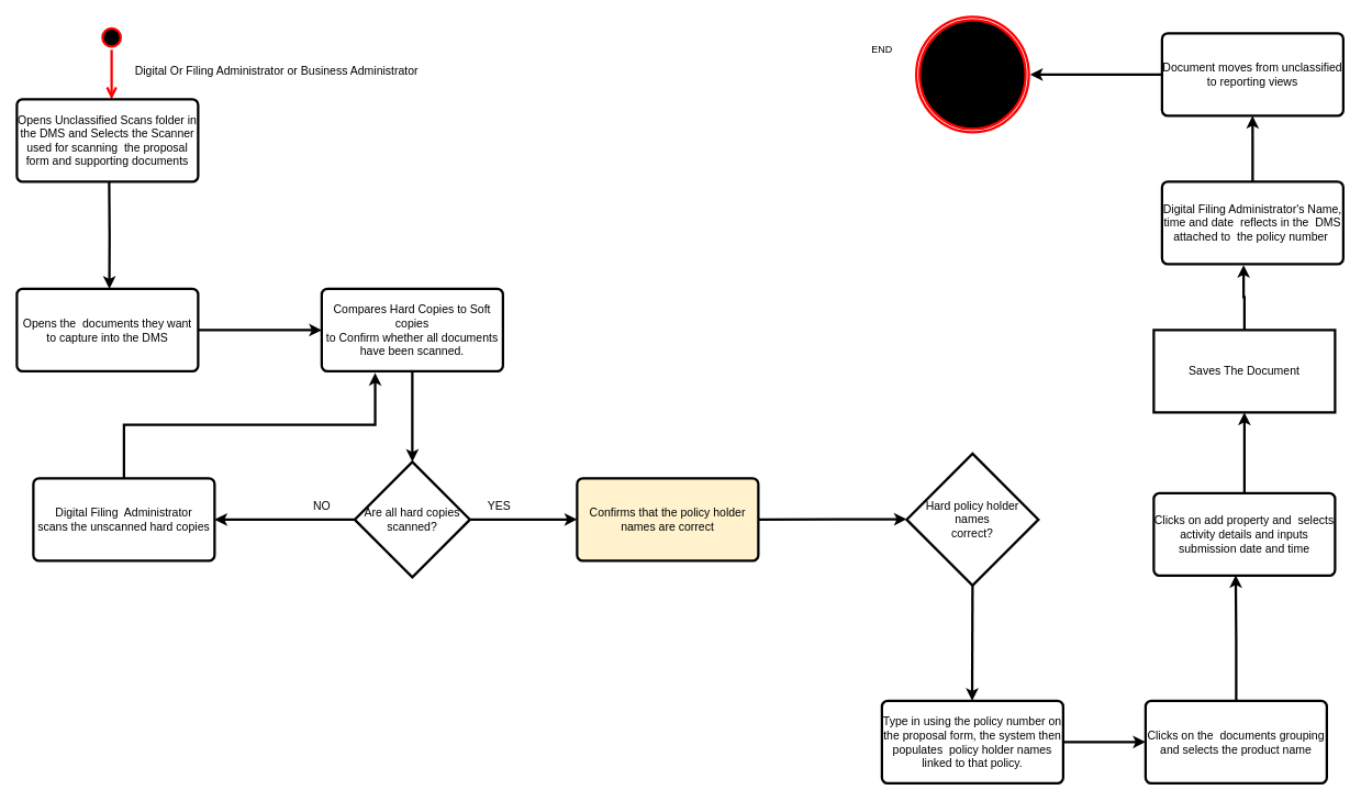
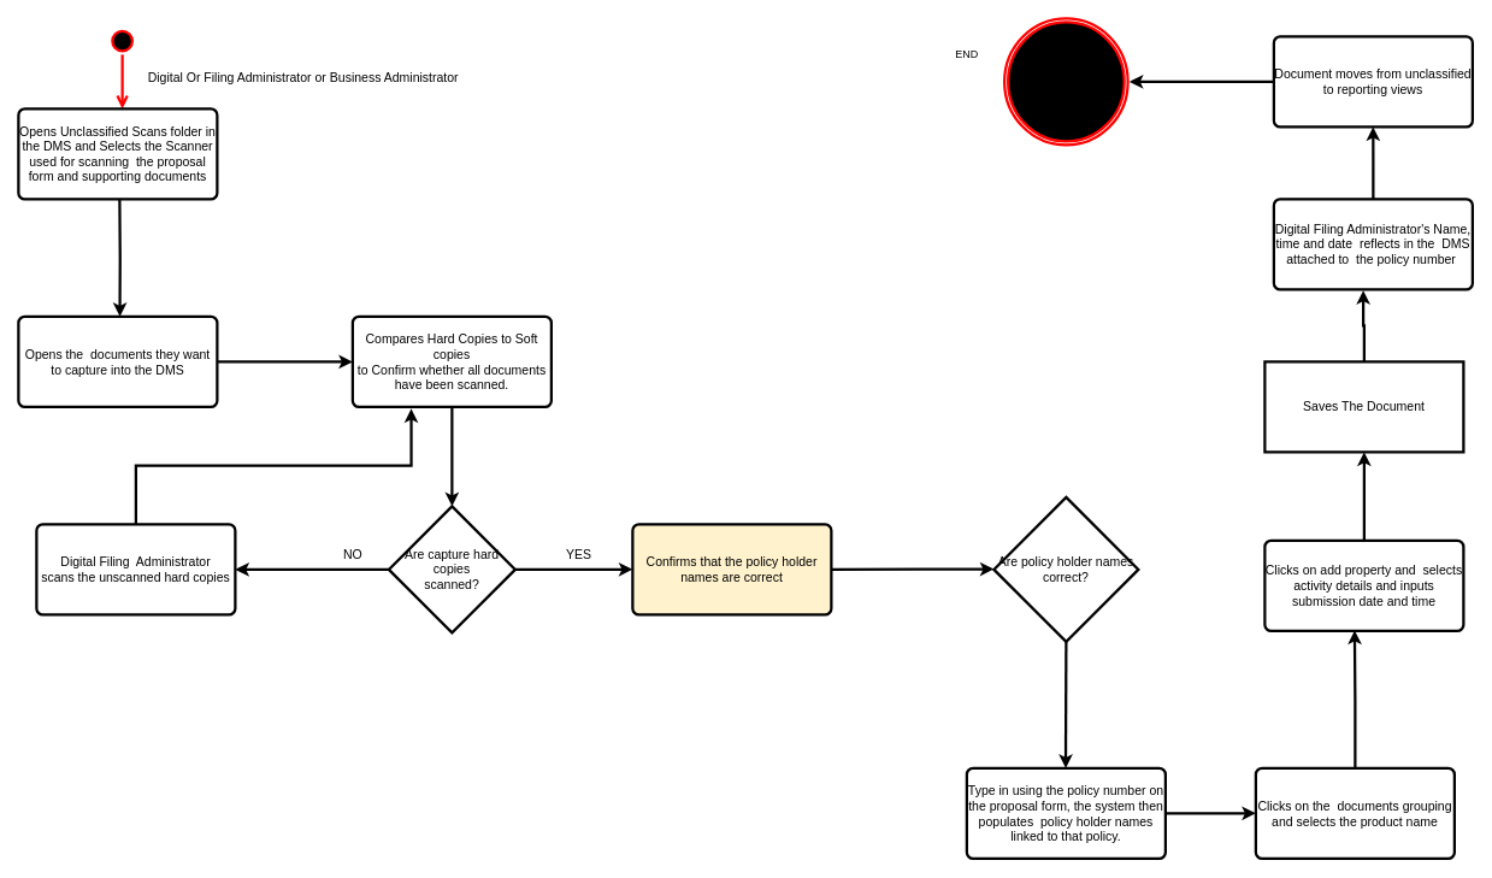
- <mxCell id="15" value="YES" style="text;html=1;align=center;verticalAlign=middle;resizable=0;points=[];autosize=1;strokeColor=none;fillColor=none;strokeWidth=3;fontSize=14;" parent="1" vertex="1"><mxGeometry x="580" y="598" width="50" height="30" as="geometry" /></mxCell>
+ <mxCell id="15" value="YES" style="text;html=1;align=center;verticalAlign=middle;resizable=0;points=[];autosize=1;strokeColor=none;fillColor=none;strokeWidth=3;fontSize=14;" parent="1" vertex="1"><mxGeometry x="615" y="598" width="50" height="30" as="geometry" /></mxCell>
- <mxCell id="13" value="Are all hard copies&lt;br style=&quot;font-size: 14px;&quot;&gt;scanned?" style="strokeWidth=3;html=1;shape=mxgraph.flowchart.decision;whiteSpace=wrap;fontSize=14;" parent="1" vertex="1"><mxGeometry x="430" y="560" width="140" height="140" as="geometry" /></mxCell>
+ <mxCell id="13" value="Are capture hard copies&lt;br style=&quot;font-size: 14px;&quot;&gt;scanned?" style="strokeWidth=3;html=1;shape=mxgraph.flowchart.decision;whiteSpace=wrap;fontSize=14;" parent="1" vertex="1"><mxGeometry x="430" y="560" width="140" height="140" as="geometry" /></mxCell>
- <mxCell id="19" value="Hard policy holder names&lt;br style=&quot;font-size: 14px;&quot;&gt;correct?" style="strokeWidth=3;html=1;shape=mxgraph.flowchart.decision;whiteSpace=wrap;fontSize=14;" parent="1" vertex="1"><mxGeometry x="1100" y="550" width="160" height="160" as="geometry" /></mxCell>
+ <mxCell id="19" value="Are policy holder names&lt;br style=&quot;font-size: 14px;&quot;&gt;correct?" style="strokeWidth=3;html=1;shape=mxgraph.flowchart.decision;whiteSpace=wrap;fontSize=14;" parent="1" vertex="1"><mxGeometry x="1100" y="550" width="160" height="160" as="geometry" /></mxCell>
